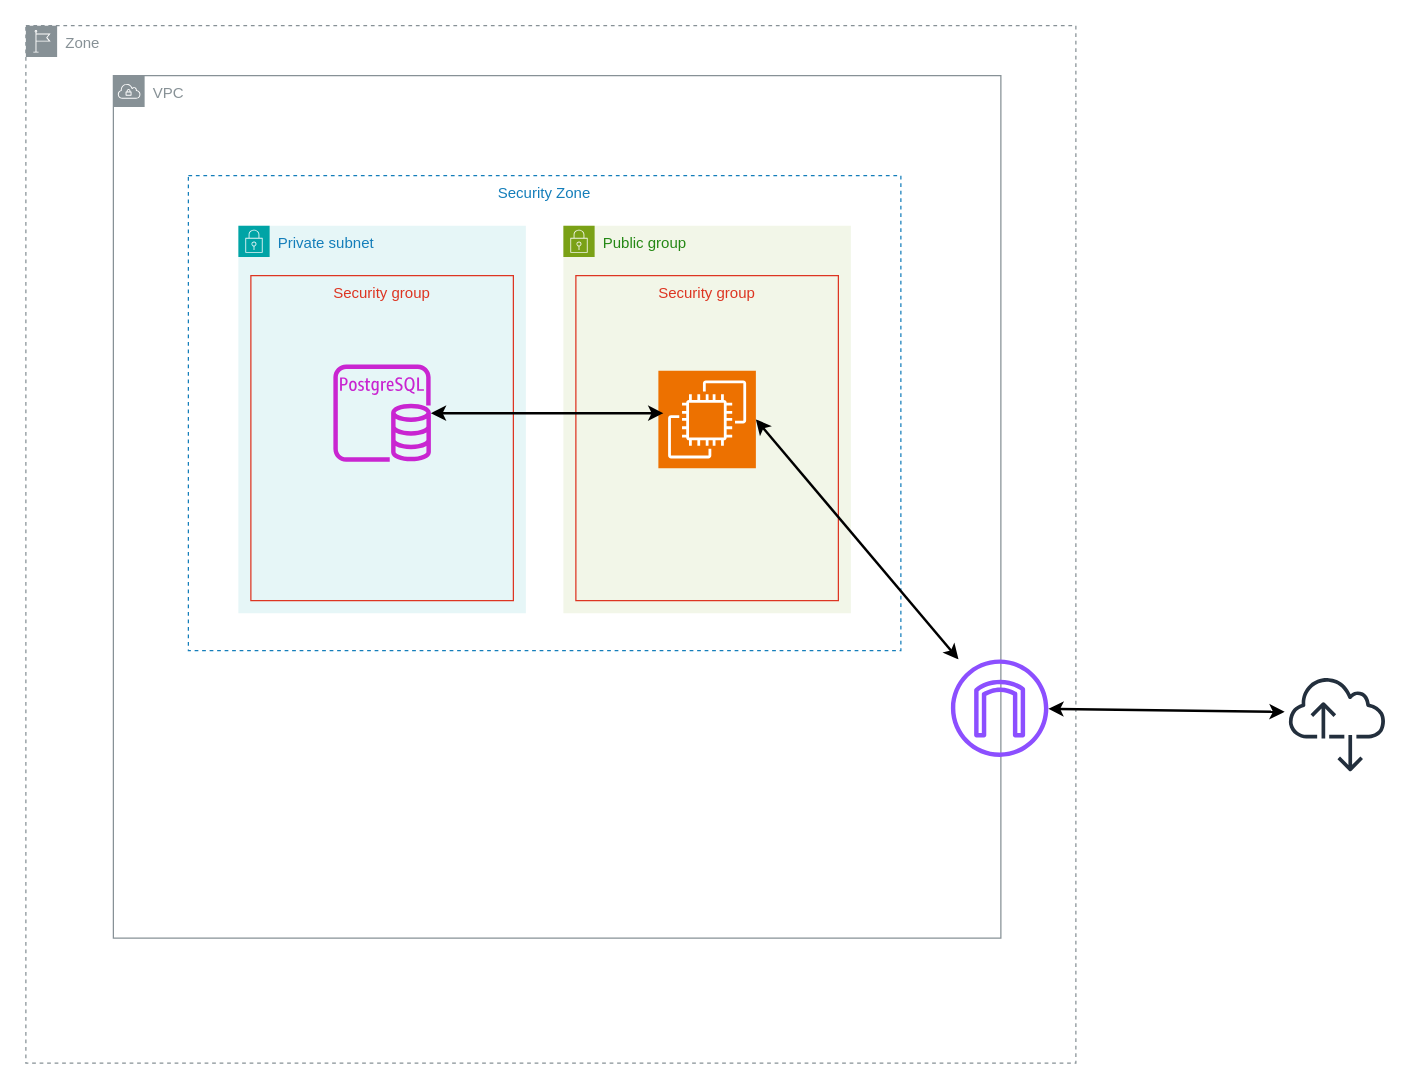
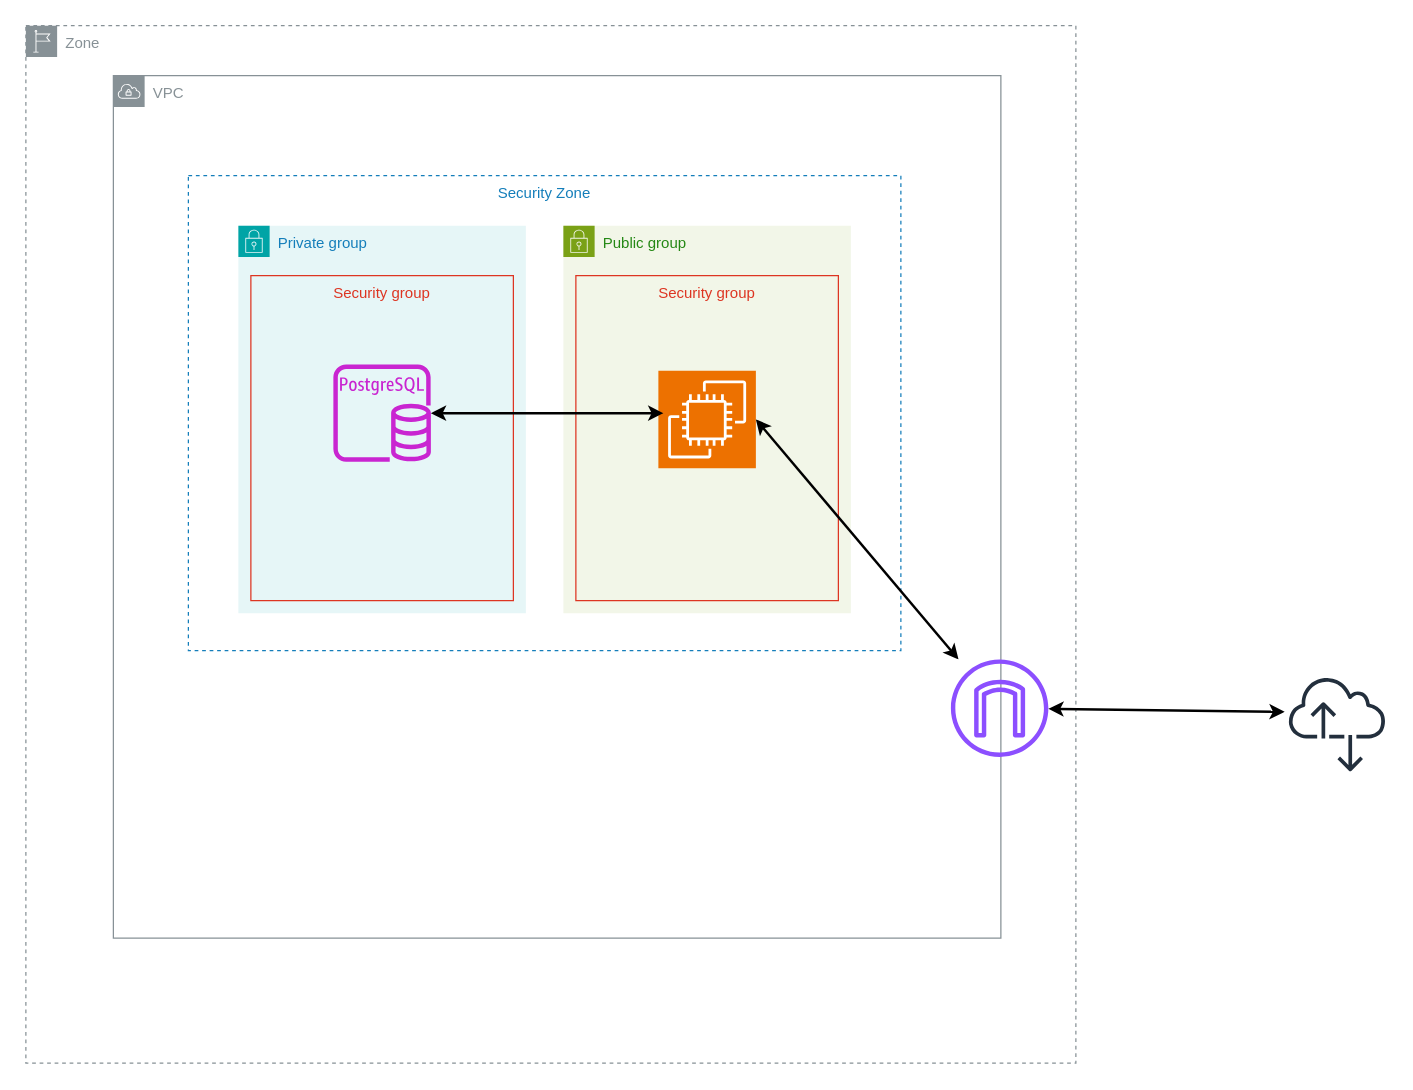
- <mxCell id="4" value="Private subnet" style="points=[[0,0],[0.25,0],[0.5,0],[0.75,0],[1,0],[1,0.25],[1,0.5],[1,0.75],[1,1],[0.75,1],[0.5,1],[0.25,1],[0,1],[0,0.75],[0,0.5],[0,0.25]];outlineConnect=0;gradientColor=none;html=1;whiteSpace=wrap;fontSize=12;fontStyle=0;container=1;pointerEvents=0;collapsible=0;recursiveResize=0;shape=mxgraph.aws4.group;grIcon=mxgraph.aws4.group_security_group;grStroke=0;strokeColor=#00A4A6;fillColor=#E6F6F7;verticalAlign=top;align=left;spacingLeft=30;fontColor=#147EBA;dashed=0;" vertex="1" parent="1"><mxGeometry x="190" y="180" width="230" height="310" as="geometry" /></mxCell>
+ <mxCell id="4" value="Private group" style="points=[[0,0],[0.25,0],[0.5,0],[0.75,0],[1,0],[1,0.25],[1,0.5],[1,0.75],[1,1],[0.75,1],[0.5,1],[0.25,1],[0,1],[0,0.75],[0,0.5],[0,0.25]];outlineConnect=0;gradientColor=none;html=1;whiteSpace=wrap;fontSize=12;fontStyle=0;container=1;pointerEvents=0;collapsible=0;recursiveResize=0;shape=mxgraph.aws4.group;grIcon=mxgraph.aws4.group_security_group;grStroke=0;strokeColor=#00A4A6;fillColor=#E6F6F7;verticalAlign=top;align=left;spacingLeft=30;fontColor=#147EBA;dashed=0;" vertex="1" parent="1"><mxGeometry x="190" y="180" width="230" height="310" as="geometry" /></mxCell>
